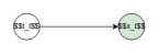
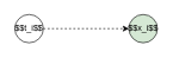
- <mxCell id="2" style="edgeStyle=orthogonalEdgeStyle;rounded=0;orthogonalLoop=1;jettySize=auto;html=1;exitX=1;exitY=0.5;exitDx=0;exitDy=0;entryX=0;entryY=0.5;entryDx=0;entryDy=0;" edge="1" parent="1" source="3" target="4"><mxGeometry relative="1" as="geometry" /></mxCell>
+ <mxCell id="2" style="edgeStyle=orthogonalEdgeStyle;rounded=0;orthogonalLoop=1;jettySize=auto;html=1;exitX=1;exitY=0.5;exitDx=0;exitDy=0;entryX=0;entryY=0.5;entryDx=0;entryDy=0;dashed=1;" edge="1" parent="1" source="3" target="4"><mxGeometry relative="1" as="geometry" /></mxCell>
